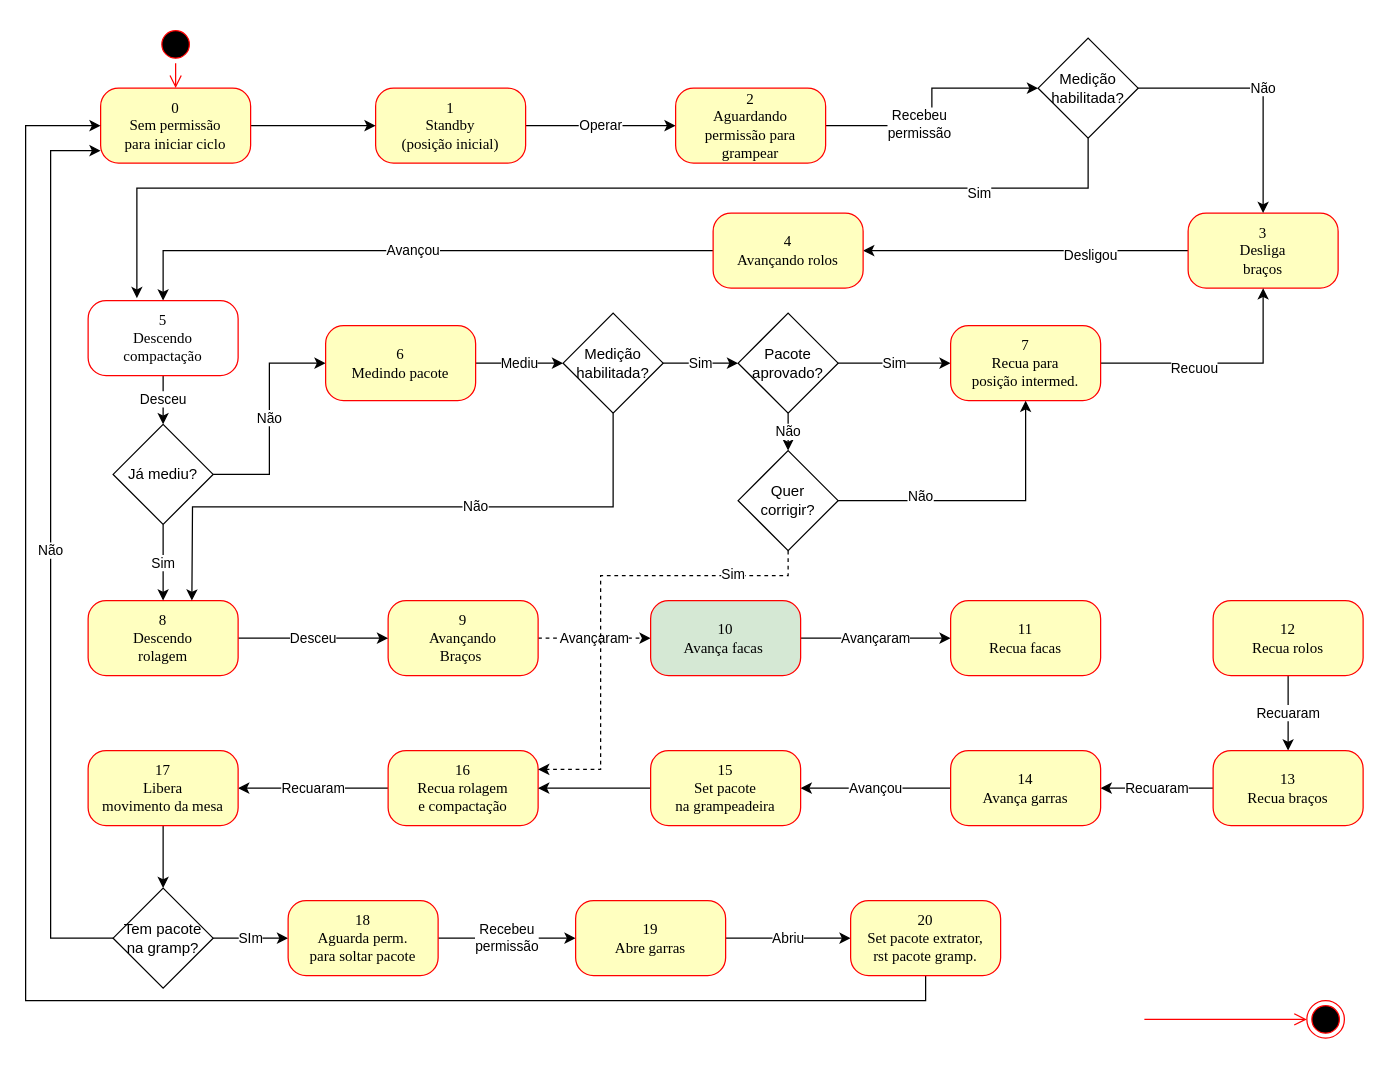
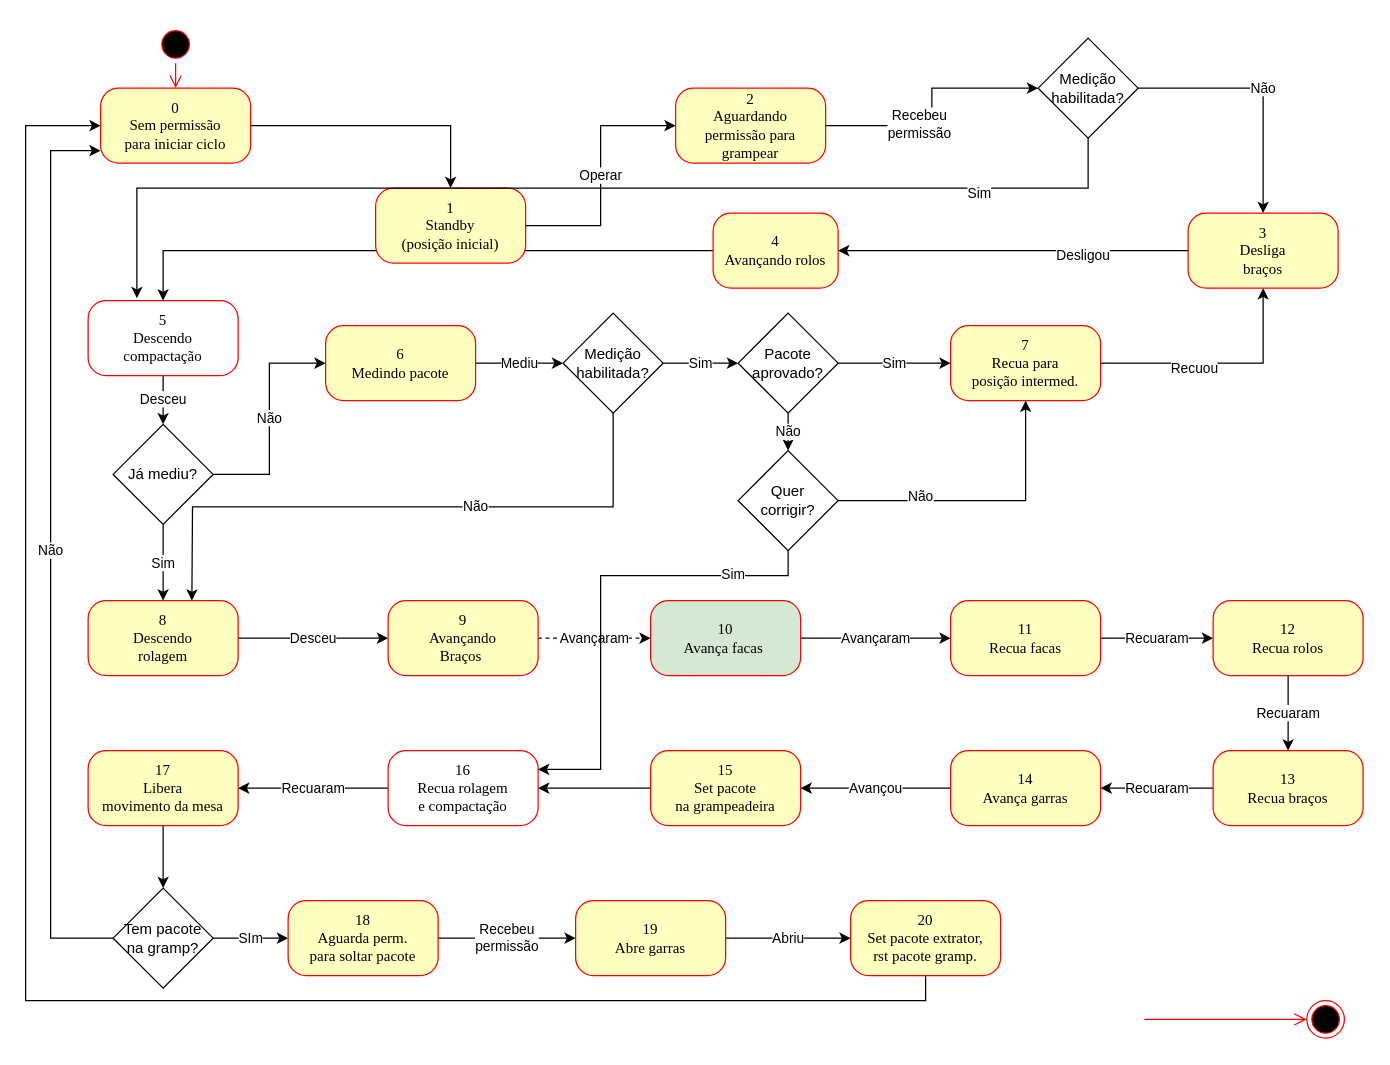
- <mxCell id="26" value="1&lt;br&gt;Standby&lt;br&gt;(posição inicial)" style="rounded=1;whiteSpace=wrap;html=1;arcSize=24;fillColor=#ffffc0;strokeColor=#ff0000;shadow=0;comic=0;labelBackgroundColor=none;fontFamily=Verdana;fontSize=12;fontColor=#000000;align=center;" vertex="1" parent="1"><mxGeometry x="300" y="70" width="120" height="60" as="geometry" /></mxCell>
+ <mxCell id="26" value="1&lt;br&gt;Standby&lt;br&gt;(posição inicial)" style="rounded=1;whiteSpace=wrap;html=1;arcSize=24;fillColor=#ffffc0;strokeColor=#ff0000;shadow=0;comic=0;labelBackgroundColor=none;fontFamily=Verdana;fontSize=12;fontColor=#000000;align=center;" vertex="1" parent="1"><mxGeometry x="300" y="150" width="120" height="60" as="geometry" /></mxCell>
- <mxCell id="35" value="4&lt;br&gt;Avançando rolos" style="rounded=1;whiteSpace=wrap;html=1;arcSize=24;fillColor=#ffffc0;strokeColor=#ff0000;shadow=0;comic=0;labelBackgroundColor=none;fontFamily=Verdana;fontSize=12;fontColor=#000000;align=center;" vertex="1" parent="1"><mxGeometry x="570" y="170" width="120" height="60" as="geometry" /></mxCell>
+ <mxCell id="35" value="4&lt;br&gt;Avançando rolos" style="rounded=1;whiteSpace=wrap;html=1;arcSize=24;fillColor=#ffffc0;strokeColor=#ff0000;shadow=0;comic=0;labelBackgroundColor=none;fontFamily=Verdana;fontSize=12;fontColor=#000000;align=center;" vertex="1" parent="1"><mxGeometry x="570" y="170" width="100" height="60" as="geometry" /></mxCell>
+ <mxCell id="22" value="Recuaram" style="edgeStyle=orthogonalEdgeStyle;rounded=0;orthogonalLoop=1;jettySize=auto;html=1;" edge="1" parent="1" source="23" target="25"><mxGeometry relative="1" as="geometry" /></mxCell>
- <mxCell id="70" style="edgeStyle=orthogonalEdgeStyle;rounded=0;orthogonalLoop=1;jettySize=auto;html=1;exitX=0.5;exitY=1;exitDx=0;exitDy=0;entryX=1;entryY=0.25;entryDx=0;entryDy=0;dashed=1;" edge="1" parent="1" source="72" target="41"><mxGeometry relative="1" as="geometry"><Array as="points"><mxPoint x="630" y="460" /><mxPoint x="480" y="460" /><mxPoint x="480" y="615" /></Array></mxGeometry></mxCell>
+ <mxCell id="70" style="edgeStyle=orthogonalEdgeStyle;rounded=0;orthogonalLoop=1;jettySize=auto;html=1;exitX=0.5;exitY=1;exitDx=0;exitDy=0;entryX=1;entryY=0.25;entryDx=0;entryDy=0;" edge="1" parent="1" source="72" target="41"><mxGeometry relative="1" as="geometry"><Array as="points"><mxPoint x="630" y="460" /><mxPoint x="480" y="460" /><mxPoint x="480" y="615" /></Array></mxGeometry></mxCell>
- <mxCell id="41" value="16&lt;br&gt;Recua rolagem&lt;br&gt;e compactação" style="rounded=1;whiteSpace=wrap;html=1;arcSize=24;fillColor=#ffffc0;strokeColor=#ff0000;shadow=0;comic=0;labelBackgroundColor=none;fontFamily=Verdana;fontSize=12;fontColor=#000000;align=center;" vertex="1" parent="1"><mxGeometry x="310" y="600" width="120" height="60" as="geometry" /></mxCell>
+ <mxCell id="41" value="16&lt;br&gt;Recua rolagem&lt;br&gt;e compactação" style="rounded=1;whiteSpace=wrap;html=1;arcSize=24;fillColor=#ffffff;strokeColor=#ff0000;shadow=0;comic=0;labelBackgroundColor=none;fontFamily=Verdana;fontSize=12;fontColor=#000000;align=center;" vertex="1" parent="1"><mxGeometry x="310" y="600" width="120" height="60" as="geometry" /></mxCell>
